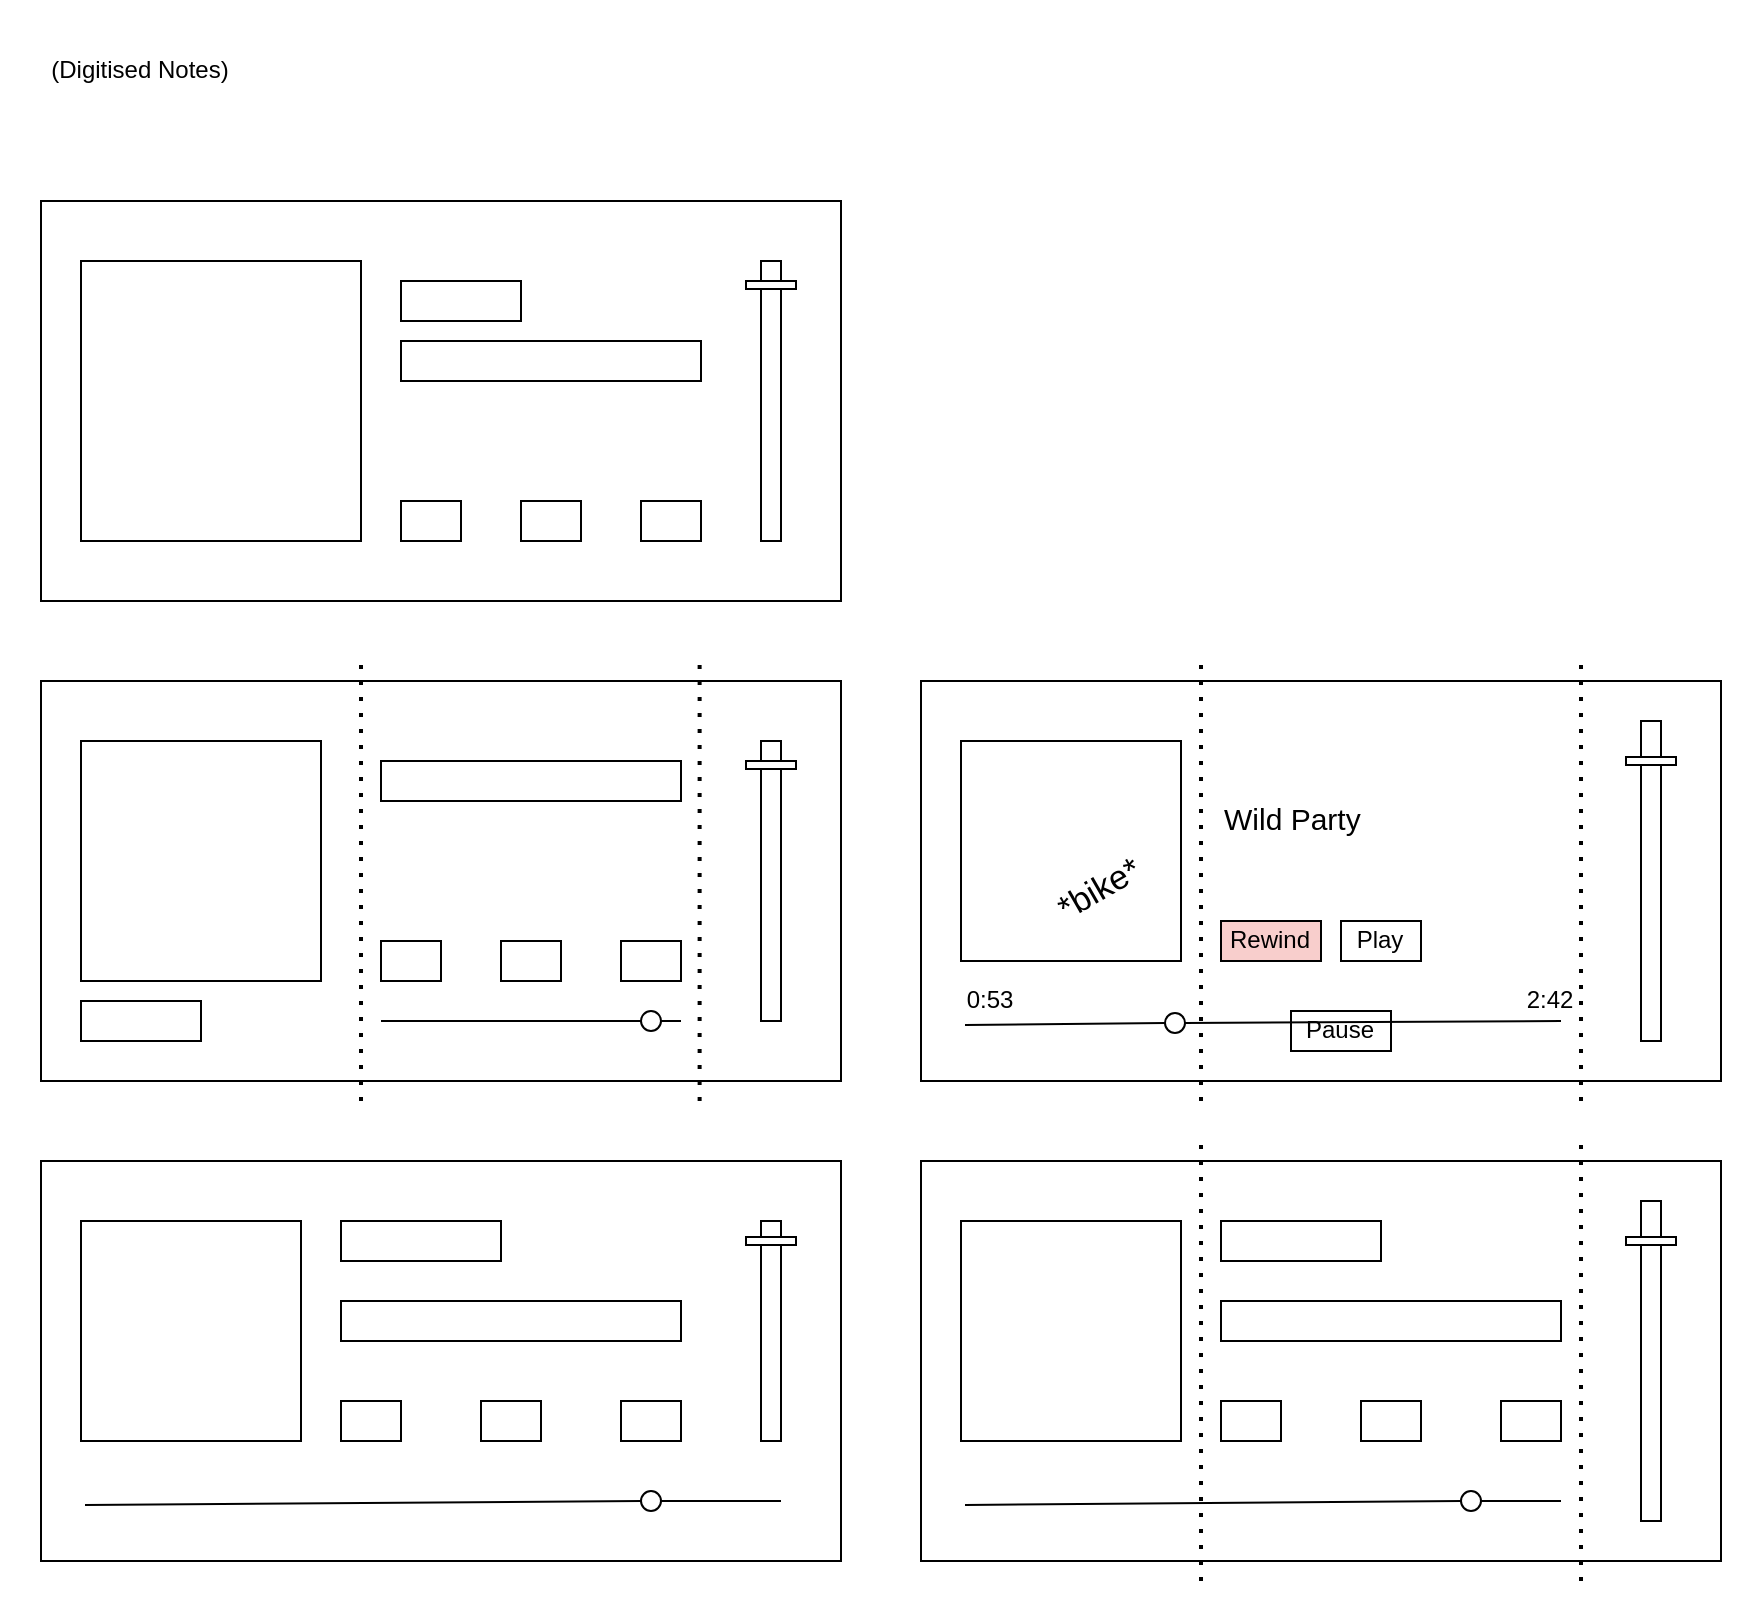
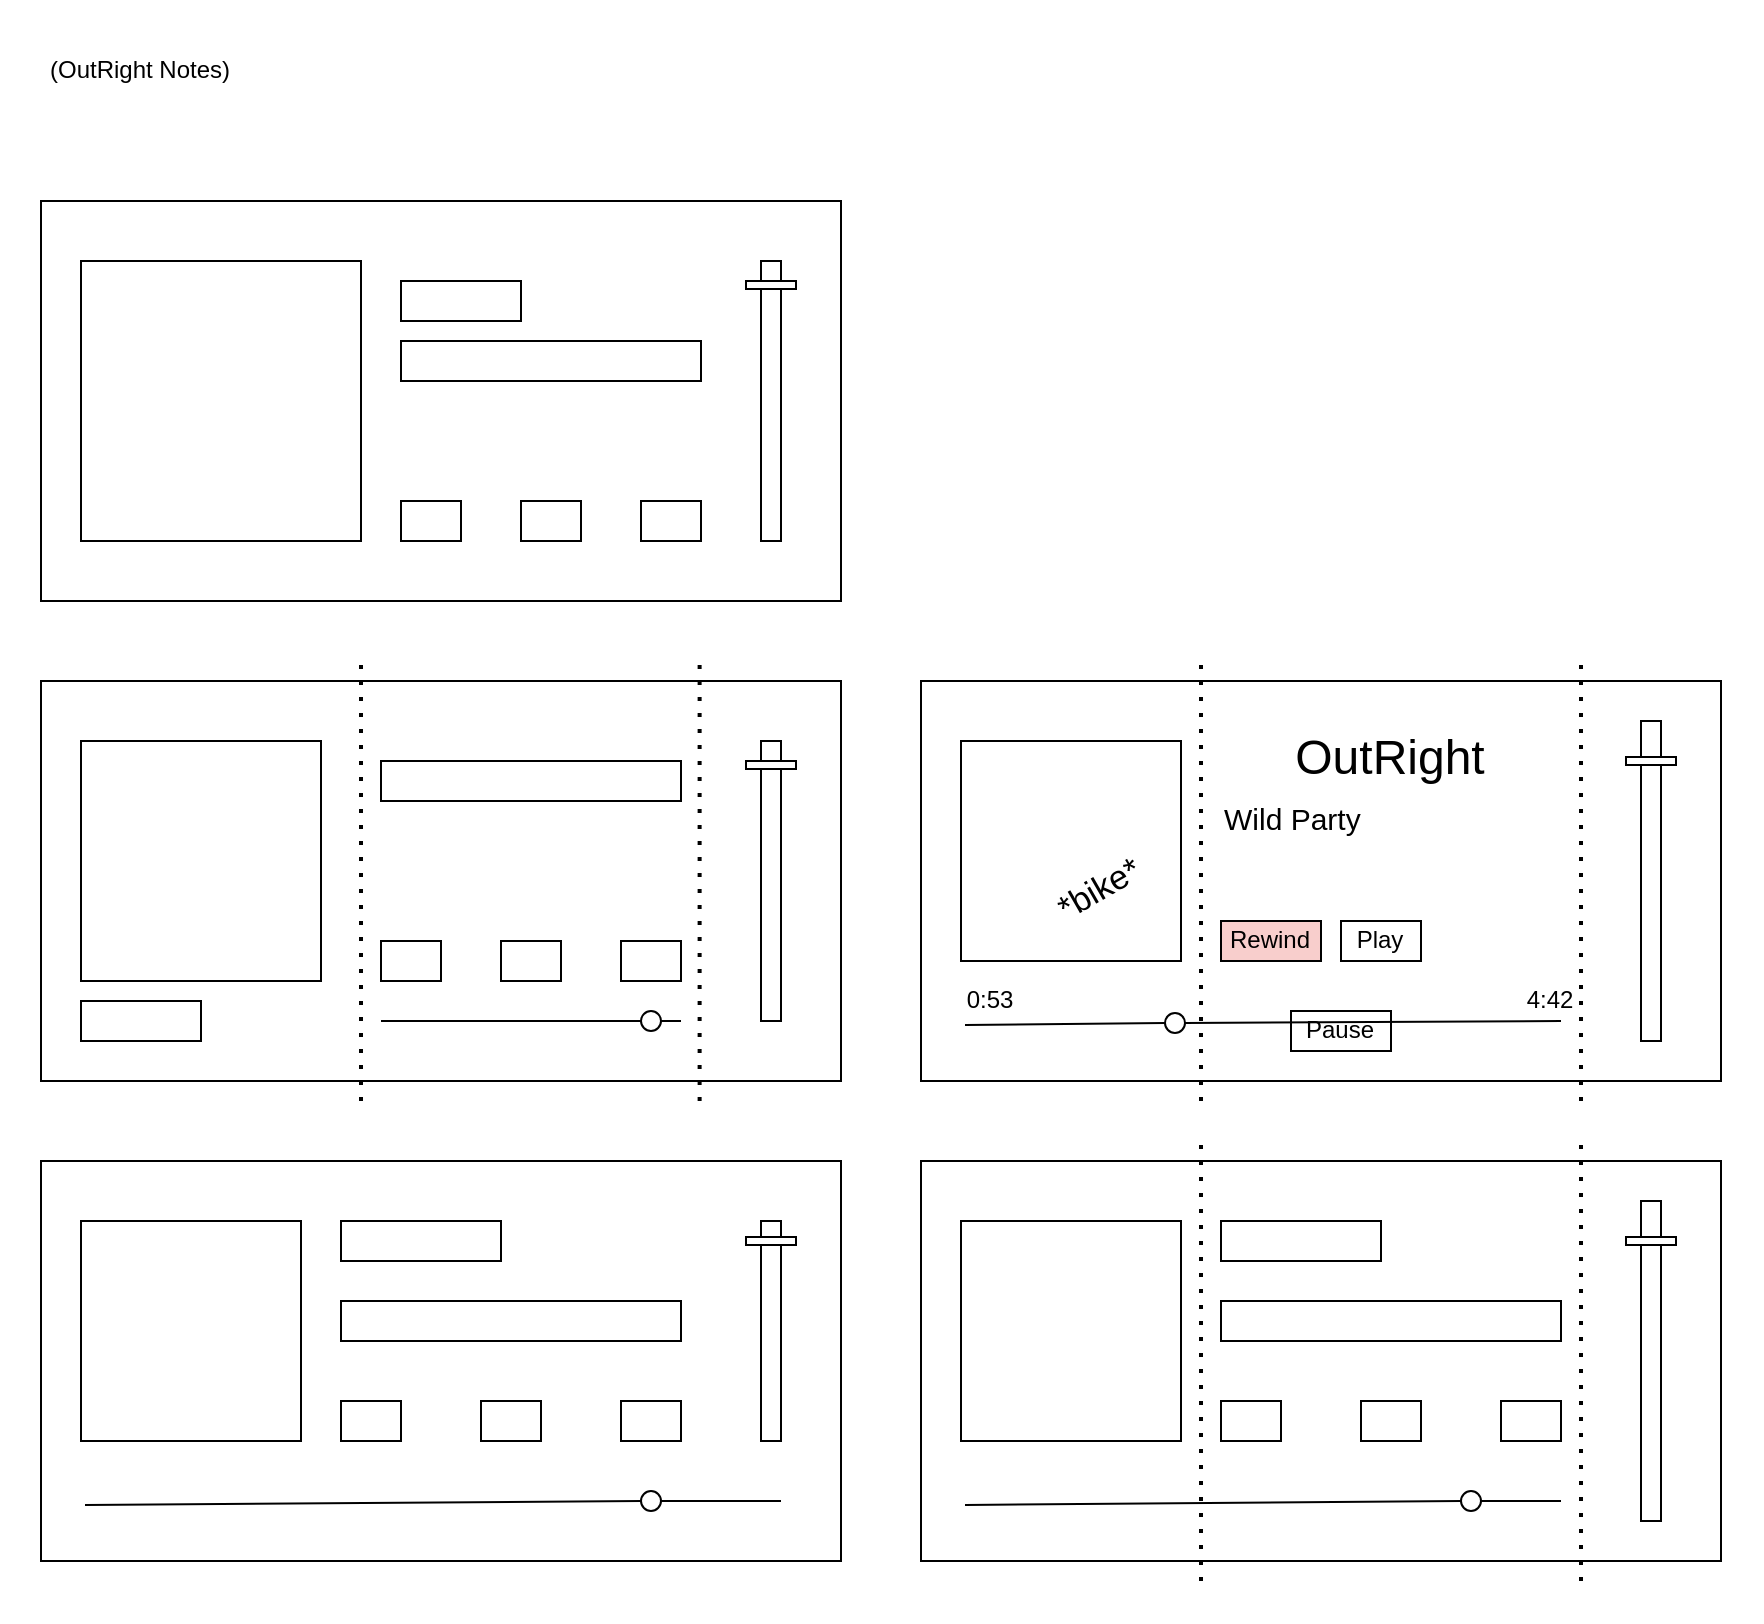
- <mxCell id="3" value="(Digitised Notes)" style="text;html=1;align=center;verticalAlign=middle;whiteSpace=wrap;rounded=0;" parent="1" vertex="1"><mxGeometry x="20" y="20" width="100" height="30" as="geometry" /></mxCell>
+ <mxCell id="3" value="(OutRight Notes)" style="text;html=1;align=center;verticalAlign=middle;whiteSpace=wrap;rounded=0;" parent="1" vertex="1"><mxGeometry x="20" y="20" width="100" height="30" as="geometry" /></mxCell>
+ <mxCell id="64" value="OutRight" style="text;html=1;align=center;verticalAlign=middle;whiteSpace=wrap;rounded=0;fontSize=24;" parent="1" vertex="1"><mxGeometry x="610" y="364" width="170" height="30" as="geometry" /></mxCell>
- <mxCell id="67" value="2:42" style="text;html=1;align=center;verticalAlign=middle;whiteSpace=wrap;rounded=0;" parent="1" vertex="1"><mxGeometry x="760" y="490" width="30" height="20" as="geometry" /></mxCell>
+ <mxCell id="67" value="4:42" style="text;html=1;align=center;verticalAlign=middle;whiteSpace=wrap;rounded=0;" parent="1" vertex="1"><mxGeometry x="760" y="490" width="30" height="20" as="geometry" /></mxCell>
